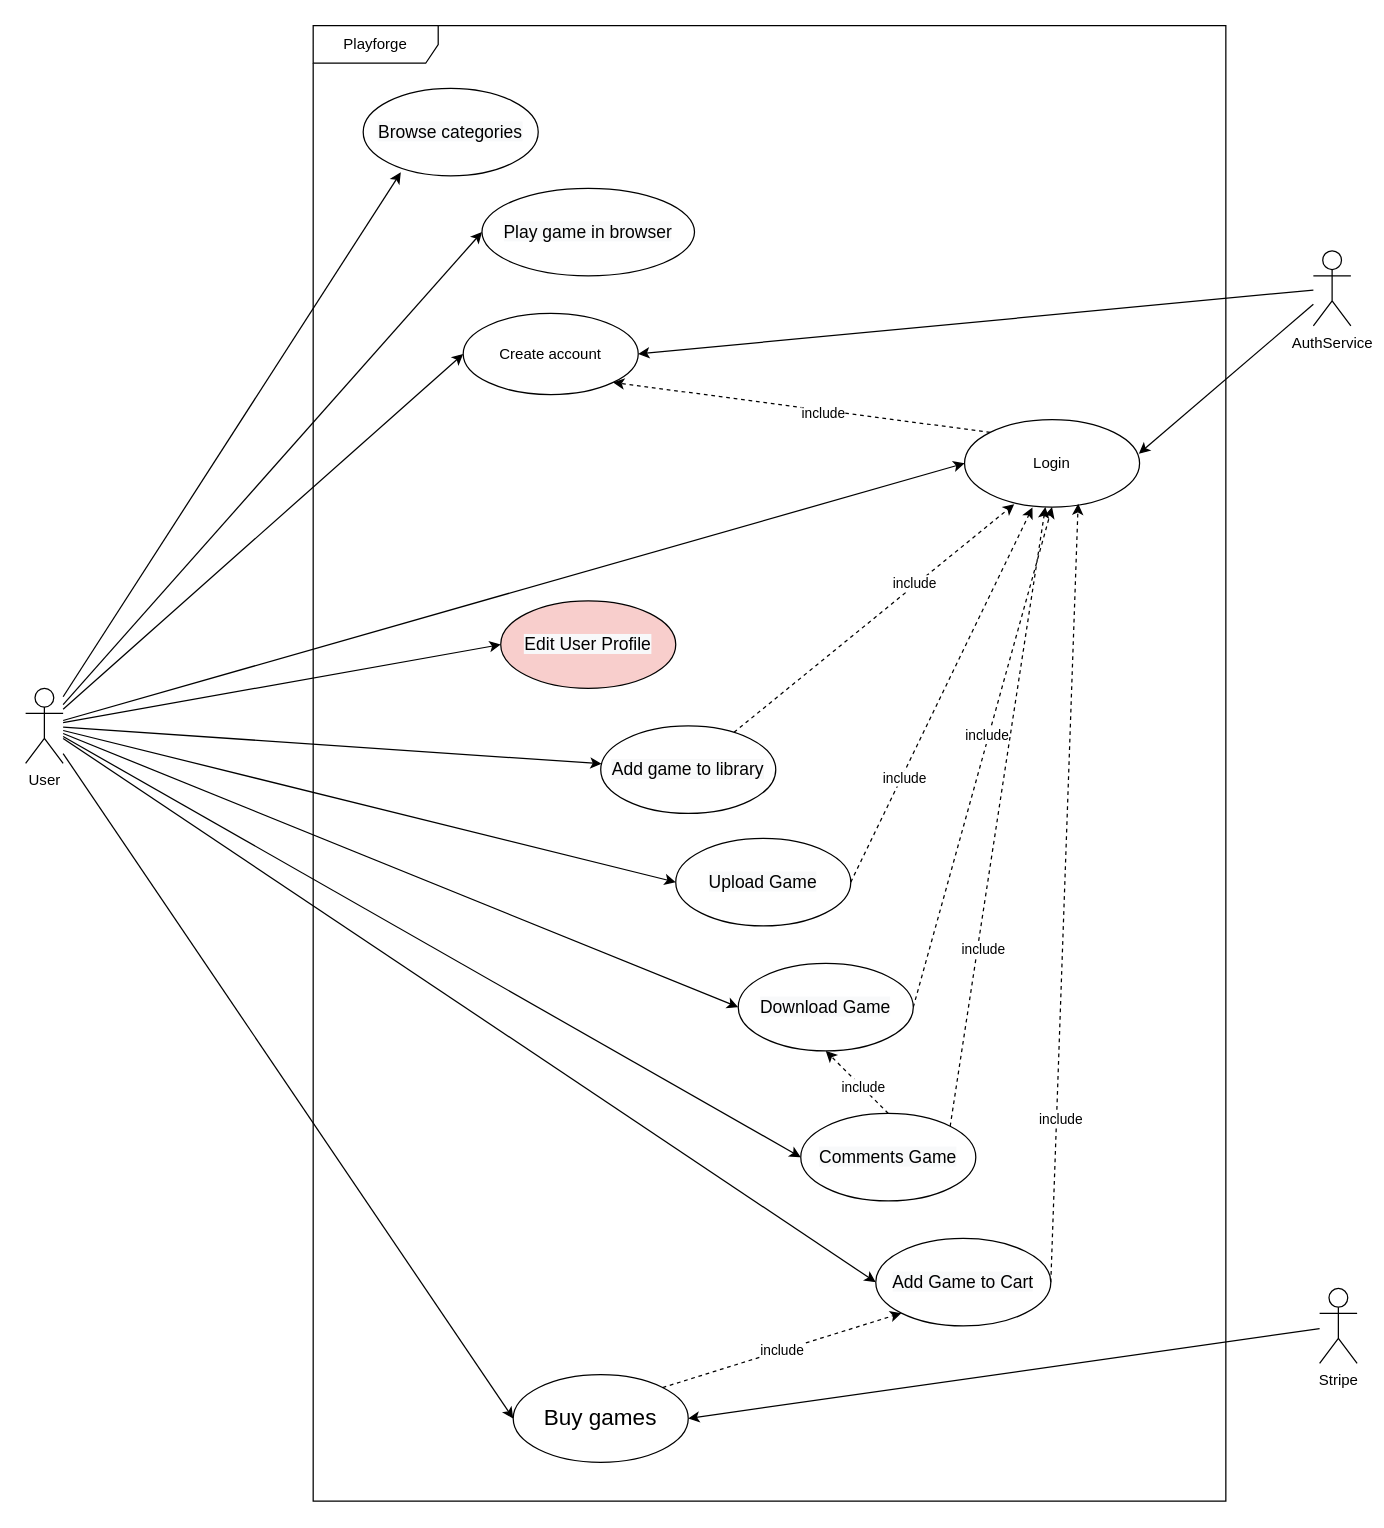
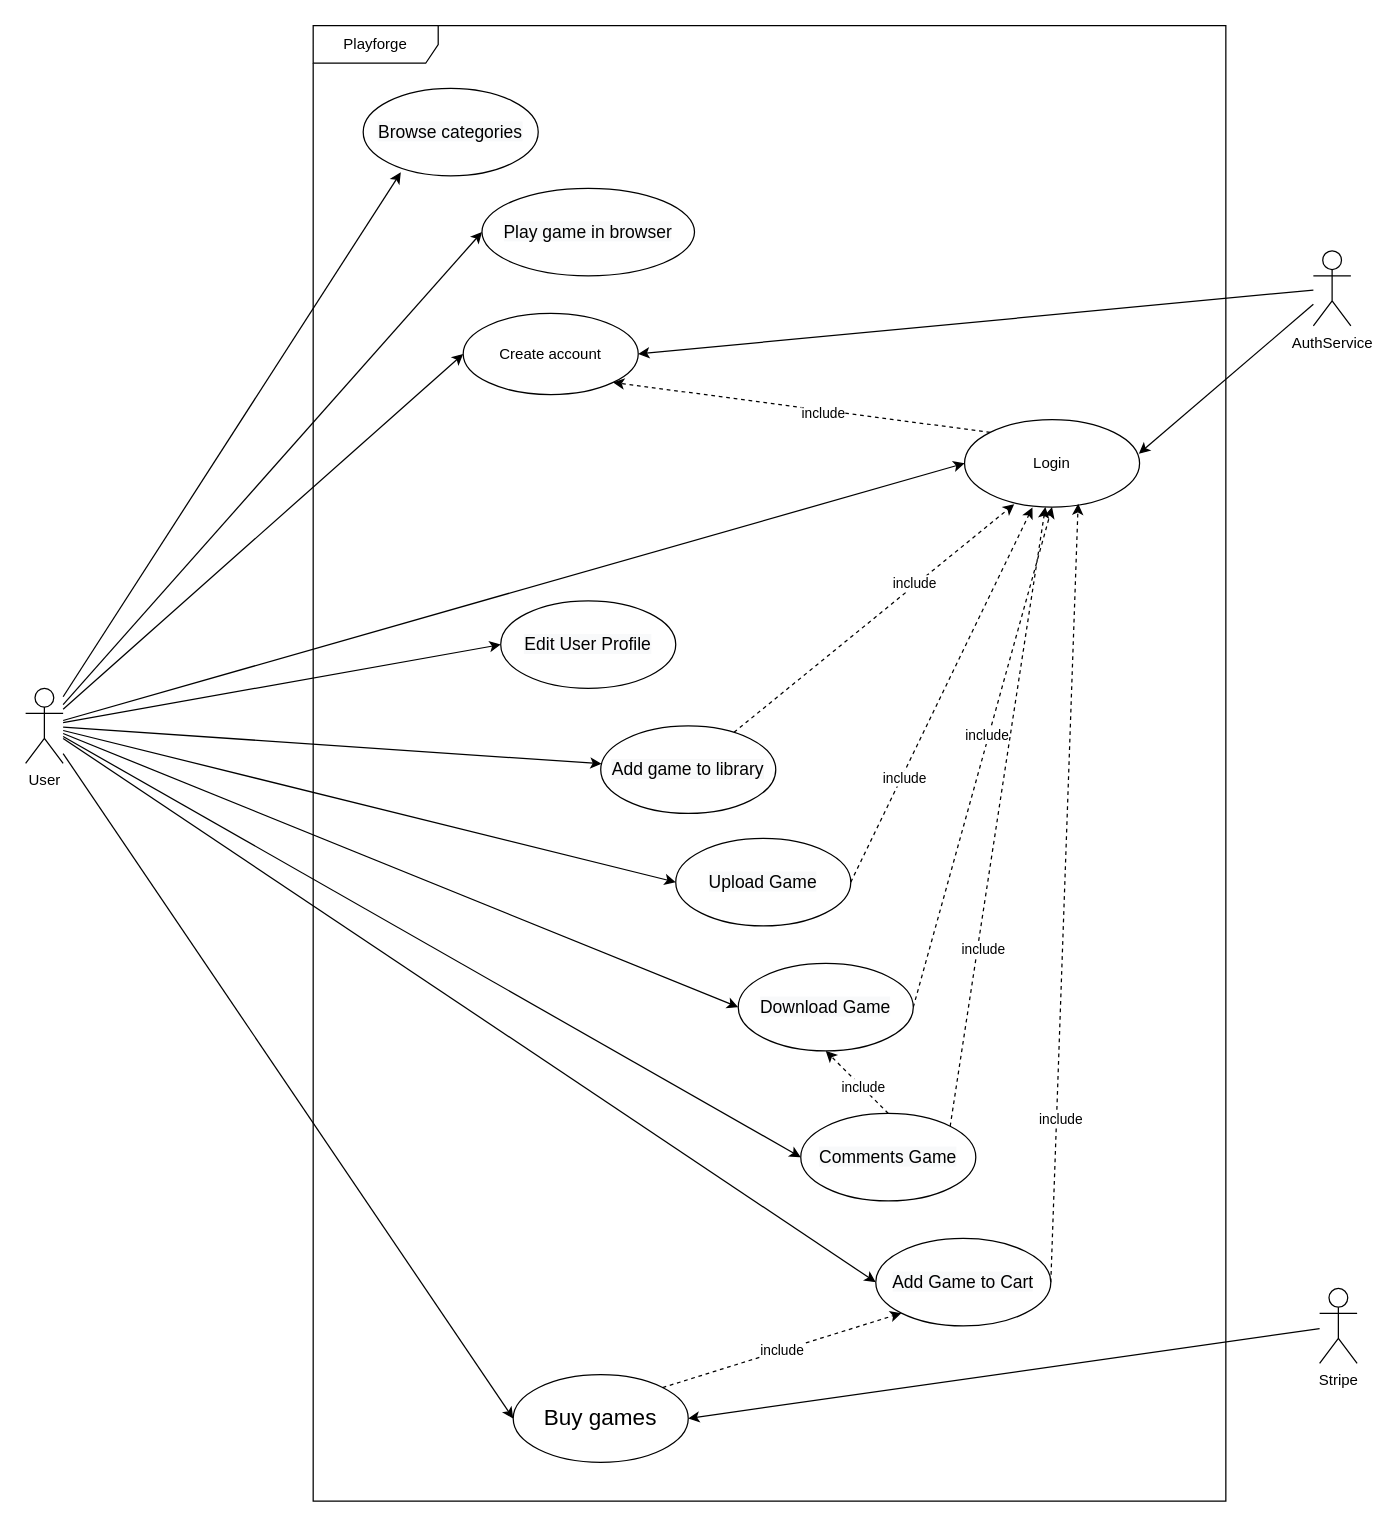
- <mxCell id="31" value="&lt;span style=&quot;font-size: 14px; background-color: rgb(248, 249, 250);&quot;&gt;Edit User Profile&lt;/span&gt;" style="ellipse;whiteSpace=wrap;html=1;fillColor=#f8cecc;" vertex="1" parent="14"><mxGeometry x="150" y="460" width="140" height="70" as="geometry" /></mxCell>
+ <mxCell id="31" value="&lt;span style=&quot;font-size: 14px; background-color: rgb(248, 249, 250);&quot;&gt;Edit User Profile&lt;/span&gt;" style="ellipse;whiteSpace=wrap;html=1;" vertex="1" parent="14"><mxGeometry x="150" y="460" width="140" height="70" as="geometry" /></mxCell>
